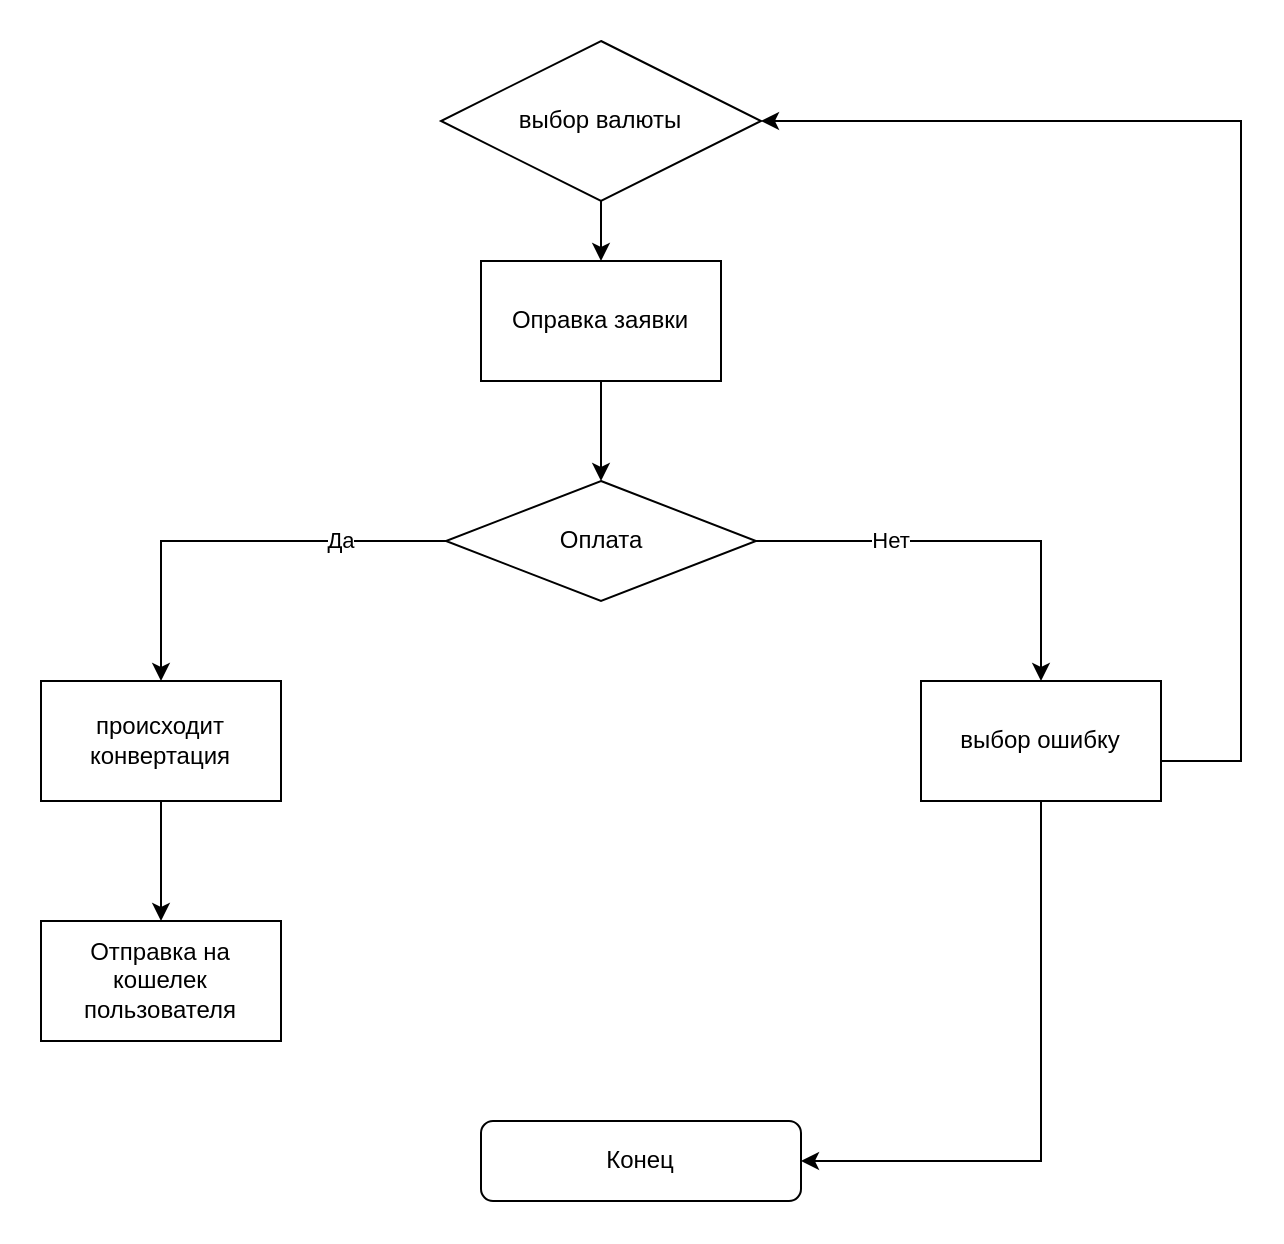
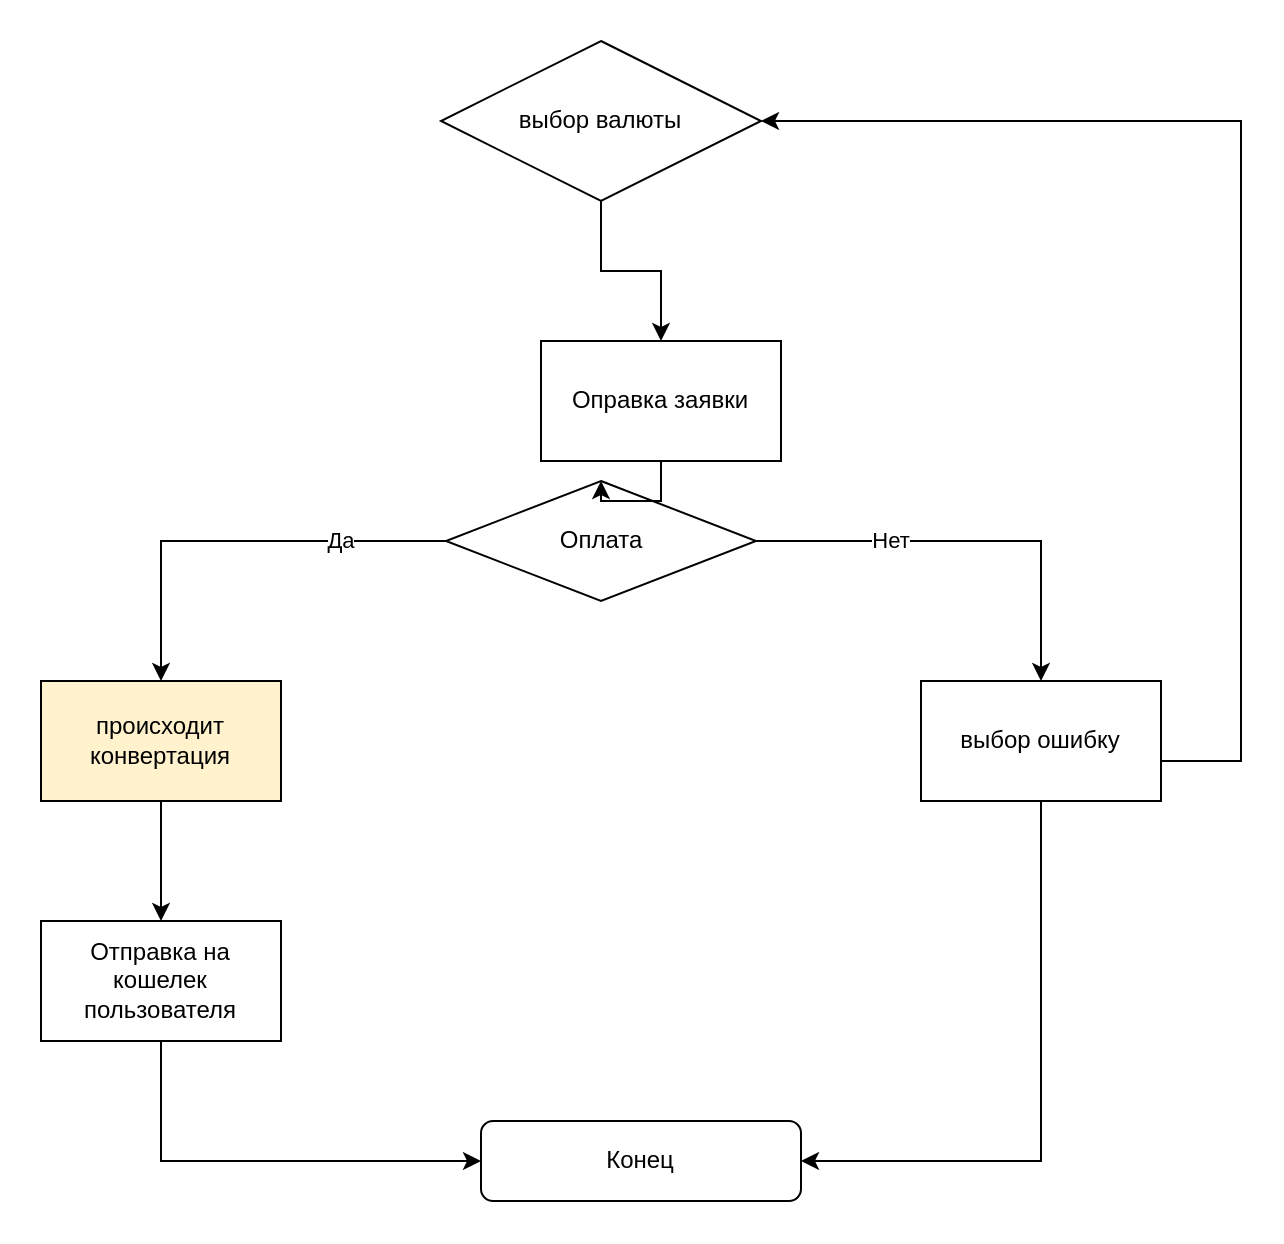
- <mxCell id="18" value="Оправка заявки" style="rounded=0;whiteSpace=wrap;html=1;" parent="1" vertex="1"><mxGeometry x="240" y="130" width="120" height="60" as="geometry" /></mxCell>
+ <mxCell id="18" value="Оправка заявки" style="rounded=0;whiteSpace=wrap;html=1;" parent="1" vertex="1"><mxGeometry x="270" y="170" width="120" height="60" as="geometry" /></mxCell>
- <mxCell id="12" value="происходит конвертация" style="rounded=0;whiteSpace=wrap;html=1;" parent="1" vertex="1"><mxGeometry x="20" y="340" width="120" height="60" as="geometry" /></mxCell>
+ <mxCell id="12" value="происходит конвертация" style="rounded=0;whiteSpace=wrap;html=1;fillColor=#fff2cc;" parent="1" vertex="1"><mxGeometry x="20" y="340" width="120" height="60" as="geometry" /></mxCell>
+ <mxCell id="15" value="" style="endArrow=classic;html=1;rounded=0;exitX=0.5;exitY=1;exitDx=0;exitDy=0;entryX=0;entryY=0.5;entryDx=0;entryDy=0;" parent="1" source="13" target="2" edge="1"><mxGeometry width="50" height="50" relative="1" as="geometry"><mxPoint x="60" y="600" as="sourcePoint" /><mxPoint x="220" y="575" as="targetPoint" /><Array as="points"><mxPoint x="80" y="580" /></Array></mxGeometry></mxCell>
